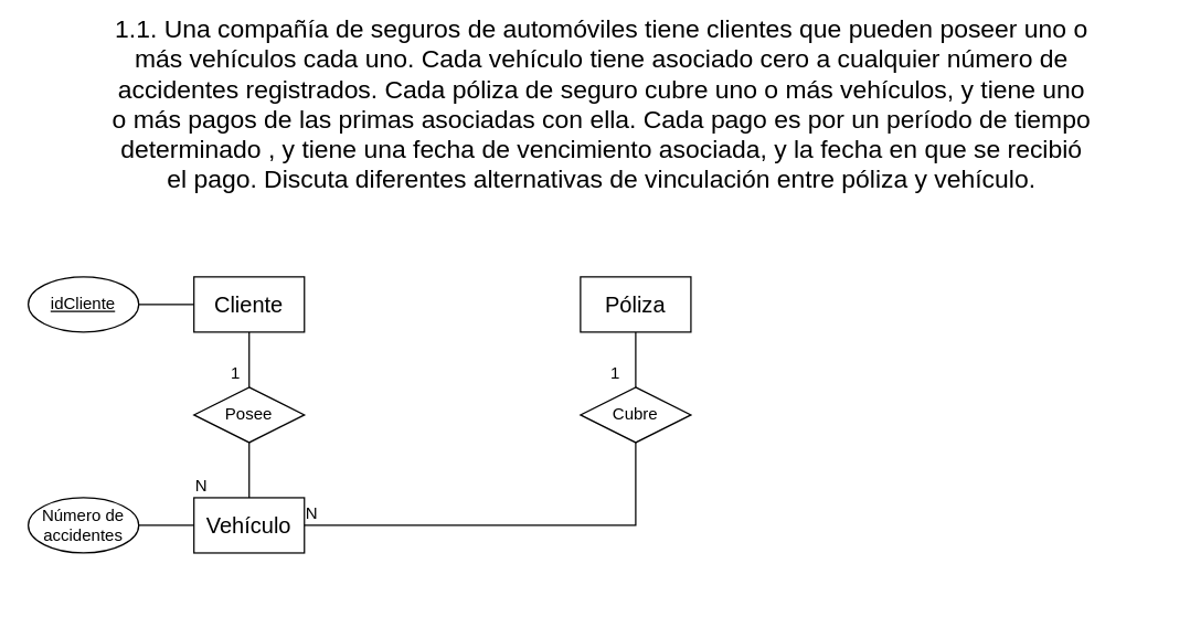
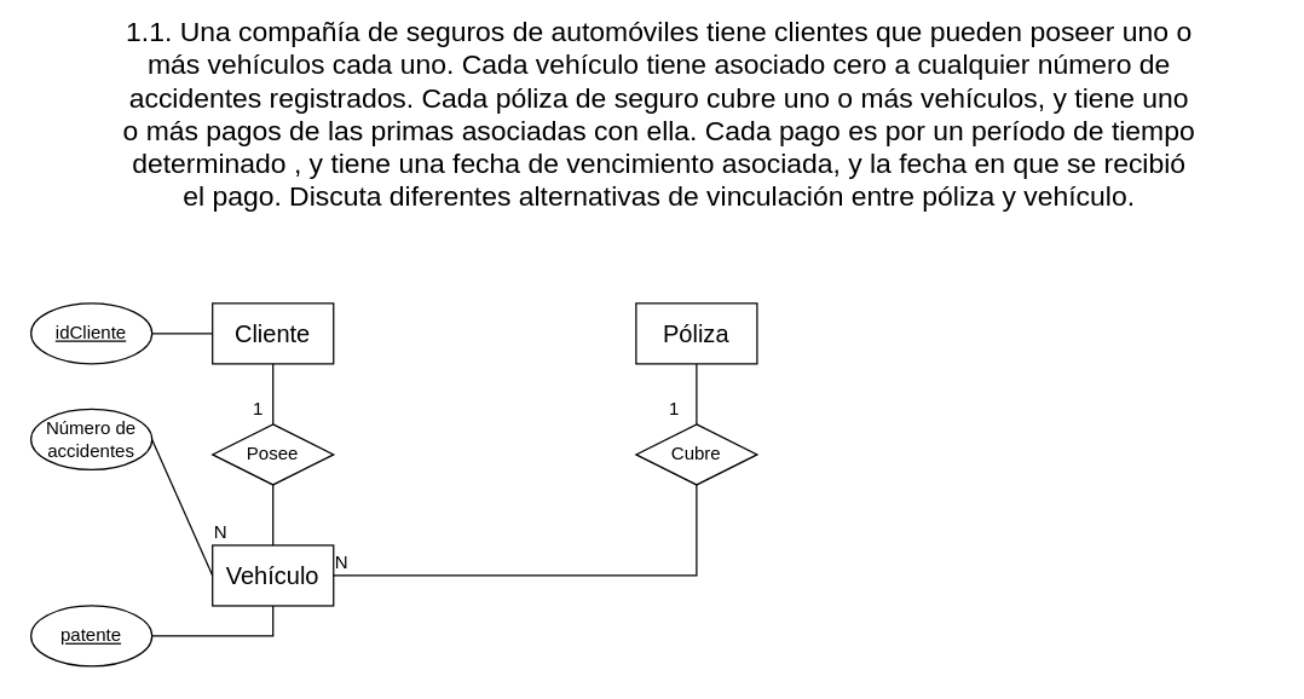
- <mxCell id="14" value="Número de accidentes" style="ellipse;whiteSpace=wrap;html=1;align=center;fontSize=12;" vertex="1" parent="1"><mxGeometry y="360" width="80" height="40" as="geometry" x="20" /></mxCell>
+ <mxCell id="14" value="Número de accidentes" style="ellipse;whiteSpace=wrap;html=1;align=center;fontSize=12;" vertex="1" parent="1"><mxGeometry x="20" y="270" width="80" height="40" as="geometry" /></mxCell>
+ <mxCell id="18" value="&lt;u&gt;patente&lt;/u&gt;" style="ellipse;whiteSpace=wrap;html=1;align=center;fontSize=12;" vertex="1" parent="1"><mxGeometry y="400" width="80" height="40" as="geometry" x="20" /></mxCell>
+ <mxCell id="17" value="" style="endArrow=none;html=1;rounded=0;exitX=1;exitY=0.5;exitDx=0;exitDy=0;entryX=0.5;entryY=1;entryDx=0;entryDy=0;" edge="1" source="18" parent="1" target="5"><mxGeometry width="50" height="50" relative="1" as="geometry"><mxPoint x="60" y="510" as="sourcePoint" /><mxPoint x="140" y="420" as="targetPoint" /><Array as="points"><mxPoint x="180" y="420" /></Array></mxGeometry></mxCell>
